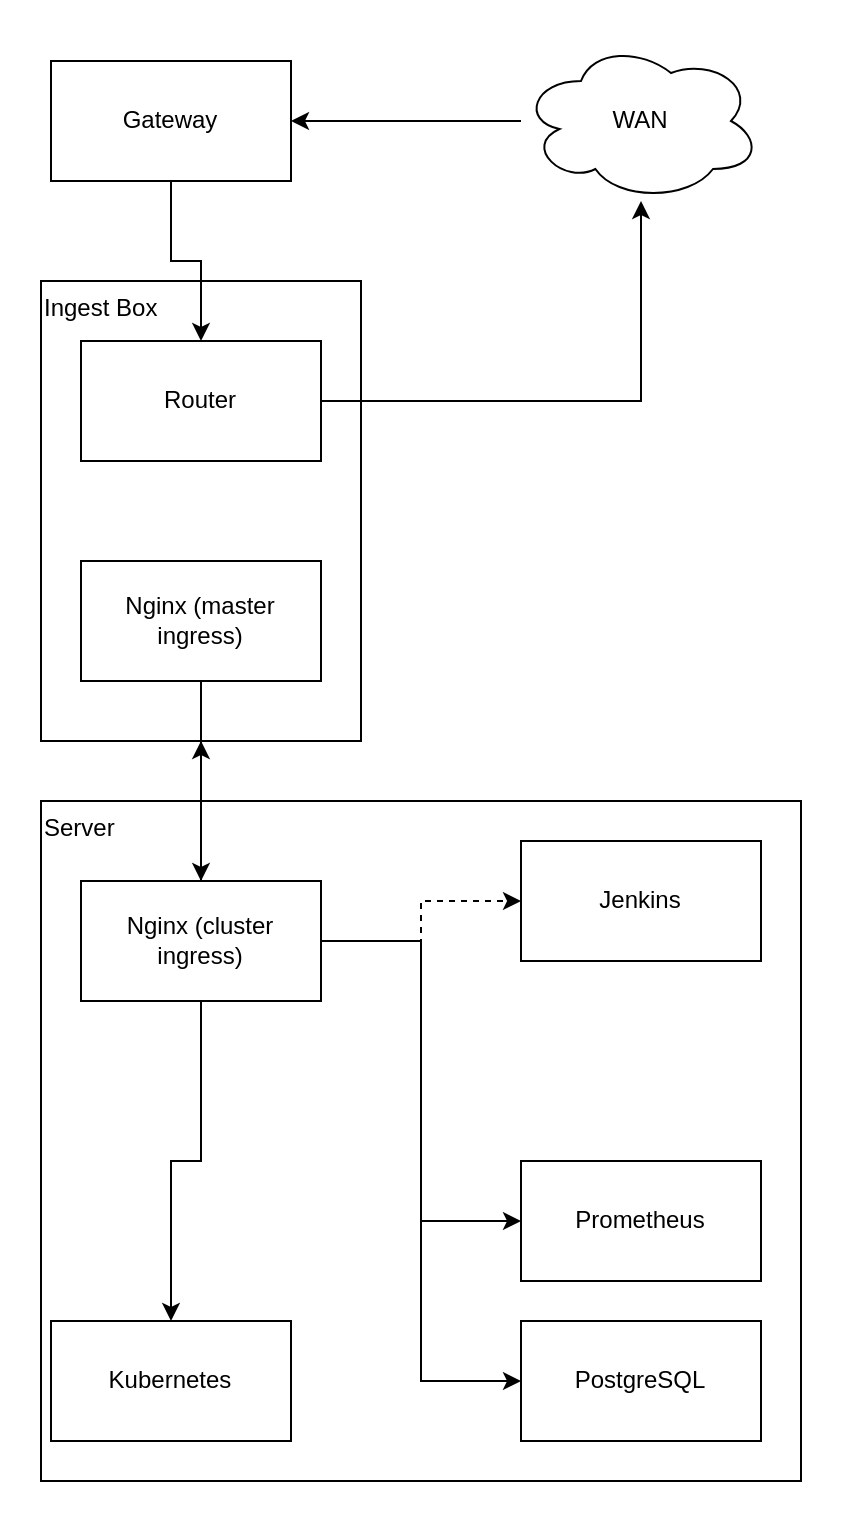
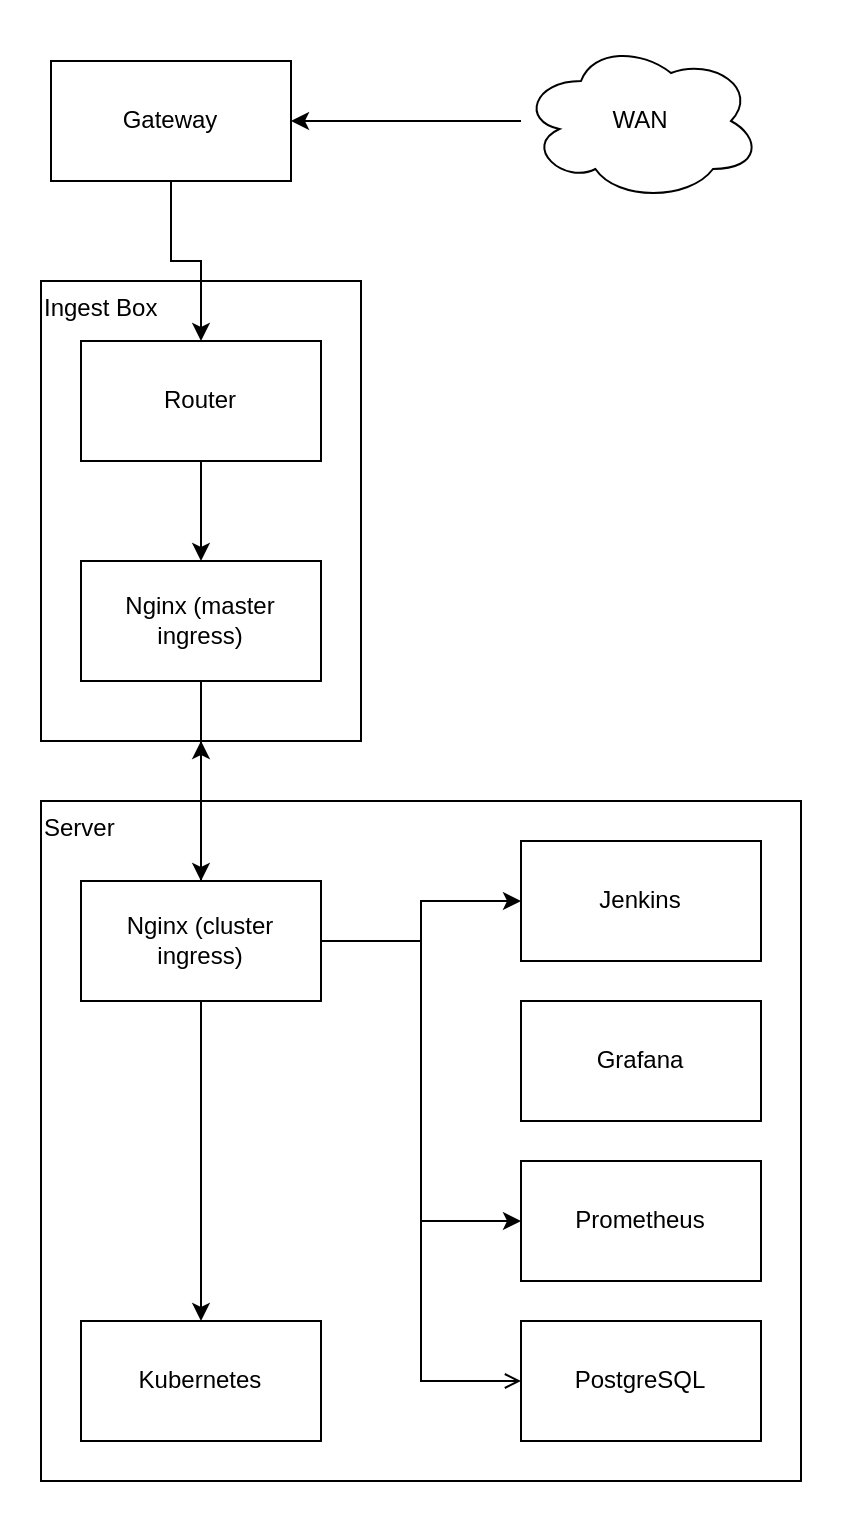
- <mxCell id="8" value="" style="edgeStyle=orthogonalEdgeStyle;rounded=0;orthogonalLoop=1;jettySize=auto;html=1;" edge="1" parent="1" source="9" target="5"><mxGeometry relative="1" as="geometry" /></mxCell>
+ <mxCell id="8" value="" style="edgeStyle=orthogonalEdgeStyle;rounded=0;orthogonalLoop=1;jettySize=auto;html=1;" edge="1" parent="1" source="9" target="10"><mxGeometry relative="1" as="geometry" /></mxCell>
- <mxCell id="11" value="" style="edgeStyle=orthogonalEdgeStyle;rounded=0;orthogonalLoop=1;jettySize=auto;html=1;dashed=1;" edge="1" parent="1" source="16" target="18"><mxGeometry relative="1" as="geometry" /></mxCell>
+ <mxCell id="11" value="" style="edgeStyle=orthogonalEdgeStyle;rounded=0;orthogonalLoop=1;jettySize=auto;html=1;" edge="1" parent="1" source="16" target="18"><mxGeometry relative="1" as="geometry" /></mxCell>
+ <mxCell id="20" value="Grafana" style="rounded=0;whiteSpace=wrap;html=1;" vertex="1" parent="1"><mxGeometry x="260" y="500" width="120" height="60" as="geometry" /></mxCell>
- <mxCell id="19" value="Kubernetes" style="whiteSpace=wrap;html=1;rounded=0;" vertex="1" parent="1"><mxGeometry x="25" y="660" width="120" height="60" as="geometry" /></mxCell>
+ <mxCell id="19" value="Kubernetes" style="whiteSpace=wrap;html=1;rounded=0;" vertex="1" parent="1"><mxGeometry x="40" y="660" width="120" height="60" as="geometry" /></mxCell>
- <mxCell id="15" style="edgeStyle=orthogonalEdgeStyle;rounded=0;orthogonalLoop=1;jettySize=auto;html=1;entryX=0;entryY=0.5;entryDx=0;entryDy=0;" edge="1" parent="1" source="16" target="22"><mxGeometry relative="1" as="geometry" /></mxCell>
+ <mxCell id="15" style="edgeStyle=orthogonalEdgeStyle;rounded=0;orthogonalLoop=1;jettySize=auto;html=1;entryX=0;entryY=0.5;entryDx=0;entryDy=0;endArrow=open;" edge="1" parent="1" source="16" target="22"><mxGeometry relative="1" as="geometry" /></mxCell>
